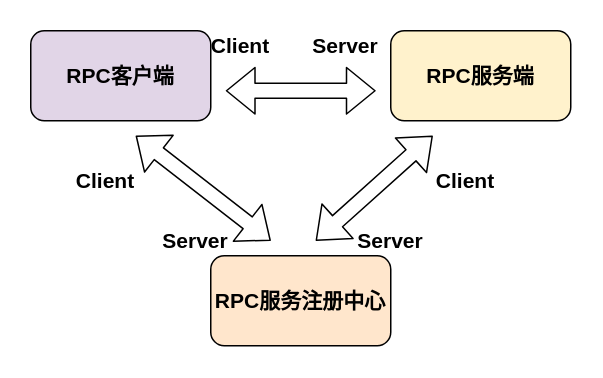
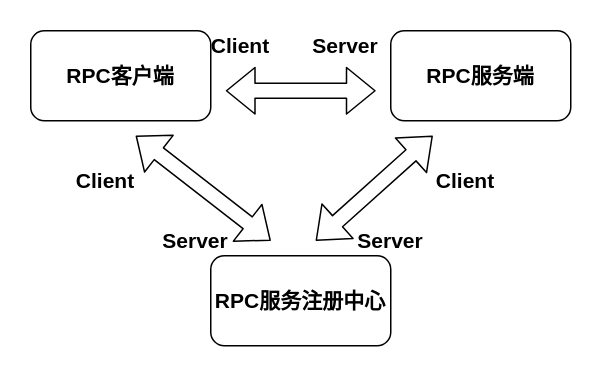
- <mxCell id="2" value="&lt;font style=&quot;font-size: 14px&quot;&gt;&lt;b&gt;RPC客户端&lt;/b&gt;&lt;/font&gt;" style="rounded=1;whiteSpace=wrap;html=1;fillColor=#e1d5e7;" parent="1" vertex="1"><mxGeometry x="20" y="20" width="120" height="60" as="geometry" /></mxCell>
+ <mxCell id="2" value="&lt;font style=&quot;font-size: 14px&quot;&gt;&lt;b&gt;RPC客户端&lt;/b&gt;&lt;/font&gt;" style="rounded=1;whiteSpace=wrap;html=1;" parent="1" vertex="1"><mxGeometry x="20" y="20" width="120" height="60" as="geometry" /></mxCell>
- <mxCell id="3" value="&lt;span&gt;&lt;font style=&quot;font-size: 14px&quot;&gt;&lt;b&gt;RPC服务端&lt;/b&gt;&lt;/font&gt;&lt;/span&gt;" style="rounded=1;whiteSpace=wrap;html=1;fillColor=#fff2cc;" parent="1" vertex="1"><mxGeometry x="260" y="20" width="120" height="60" as="geometry" /></mxCell>
+ <mxCell id="3" value="&lt;span&gt;&lt;font style=&quot;font-size: 14px&quot;&gt;&lt;b&gt;RPC服务端&lt;/b&gt;&lt;/font&gt;&lt;/span&gt;" style="rounded=1;whiteSpace=wrap;html=1;" parent="1" vertex="1"><mxGeometry x="260" y="20" width="120" height="60" as="geometry" /></mxCell>
- <mxCell id="4" value="&lt;span&gt;&lt;font style=&quot;font-size: 14px&quot;&gt;&lt;b&gt;RPC服务注册中心&lt;/b&gt;&lt;/font&gt;&lt;/span&gt;" style="rounded=1;whiteSpace=wrap;html=1;fillColor=#ffe6cc;" parent="1" vertex="1"><mxGeometry x="140" y="170" width="120" height="60" as="geometry" /></mxCell>
+ <mxCell id="4" value="&lt;span&gt;&lt;font style=&quot;font-size: 14px&quot;&gt;&lt;b&gt;RPC服务注册中心&lt;/b&gt;&lt;/font&gt;&lt;/span&gt;" style="rounded=1;whiteSpace=wrap;html=1;" parent="1" vertex="1"><mxGeometry x="140" y="170" width="120" height="60" as="geometry" /></mxCell>
